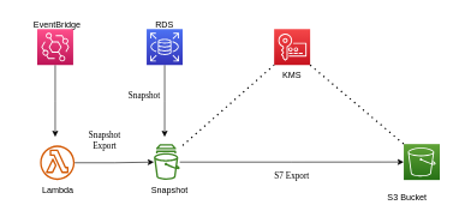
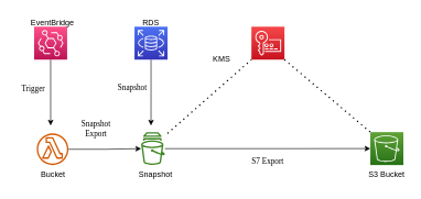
- <mxCell id="17" value="KMS" style="text;strokeColor=none;align=center;fillColor=none;html=1;verticalAlign=middle;whiteSpace=wrap;rounded=0;" vertex="1" parent="1"><mxGeometry x="375" y="90" width="60" height="30" as="geometry" /></mxCell>
+ <mxCell id="17" value="KMS" style="text;strokeColor=none;align=center;fillColor=none;html=1;verticalAlign=middle;whiteSpace=wrap;rounded=0;" vertex="1" parent="1"><mxGeometry x="305" y="75" width="60" height="30" as="geometry" /></mxCell>
+ <mxCell id="22" value="Trigger" style="text;strokeColor=none;align=center;fillColor=none;html=1;verticalAlign=middle;whiteSpace=wrap;rounded=0;fontFamily=Garamond;" vertex="1" parent="1"><mxGeometry x="20" y="120" width="60" height="30" as="geometry" /></mxCell>
- <mxCell id="10" value="Lambda" style="text;strokeColor=none;align=center;fillColor=none;html=1;verticalAlign=middle;whiteSpace=wrap;rounded=0;" vertex="1" parent="1"><mxGeometry x="50" y="250" width="60" height="30" as="geometry" /></mxCell>
+ <mxCell id="10" value="Bucket" style="text;strokeColor=none;align=center;fillColor=none;html=1;verticalAlign=middle;whiteSpace=wrap;rounded=0;" vertex="1" parent="1"><mxGeometry x="50" y="250" width="60" height="30" as="geometry" /></mxCell>
- <mxCell id="23" value="S3 Bucket" style="text;strokeColor=none;align=center;fillColor=none;html=1;verticalAlign=middle;whiteSpace=wrap;rounded=0;" vertex="1" parent="1"><mxGeometry x="535" y="260" width="60" height="30" as="geometry" /></mxCell>
+ <mxCell id="23" value="S3 Bucket" style="text;strokeColor=none;align=center;fillColor=none;html=1;verticalAlign=middle;whiteSpace=wrap;rounded=0;" vertex="1" parent="1"><mxGeometry x="555" y="250" width="60" height="30" as="geometry" /></mxCell>
